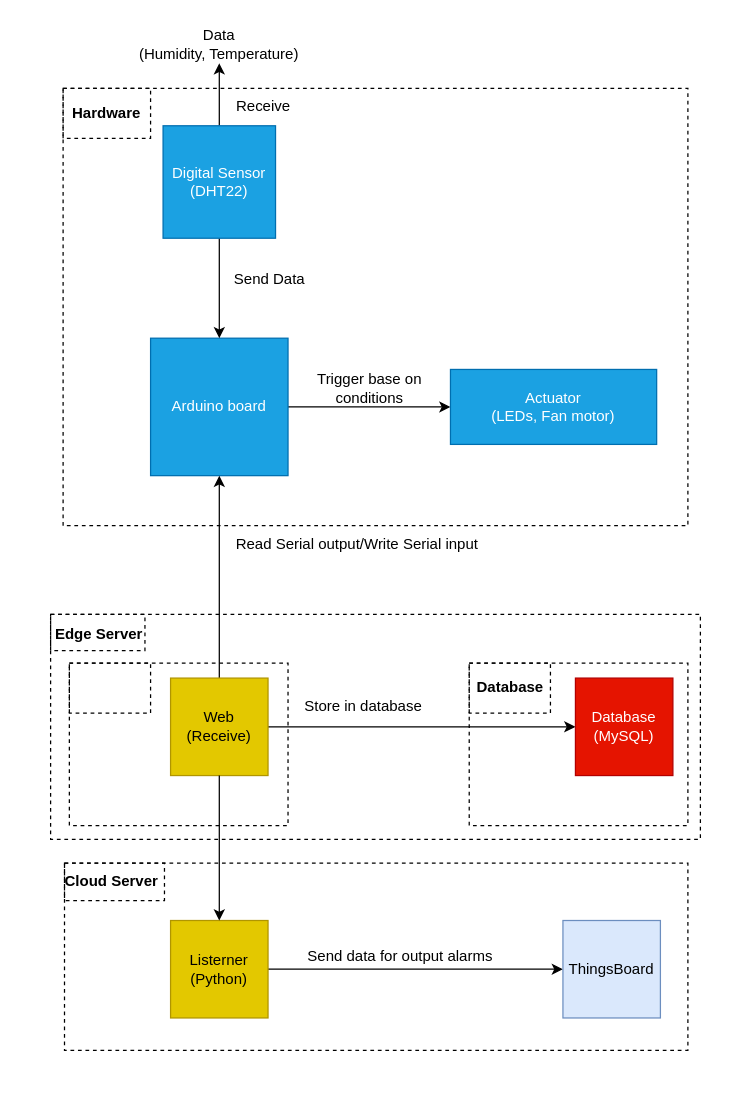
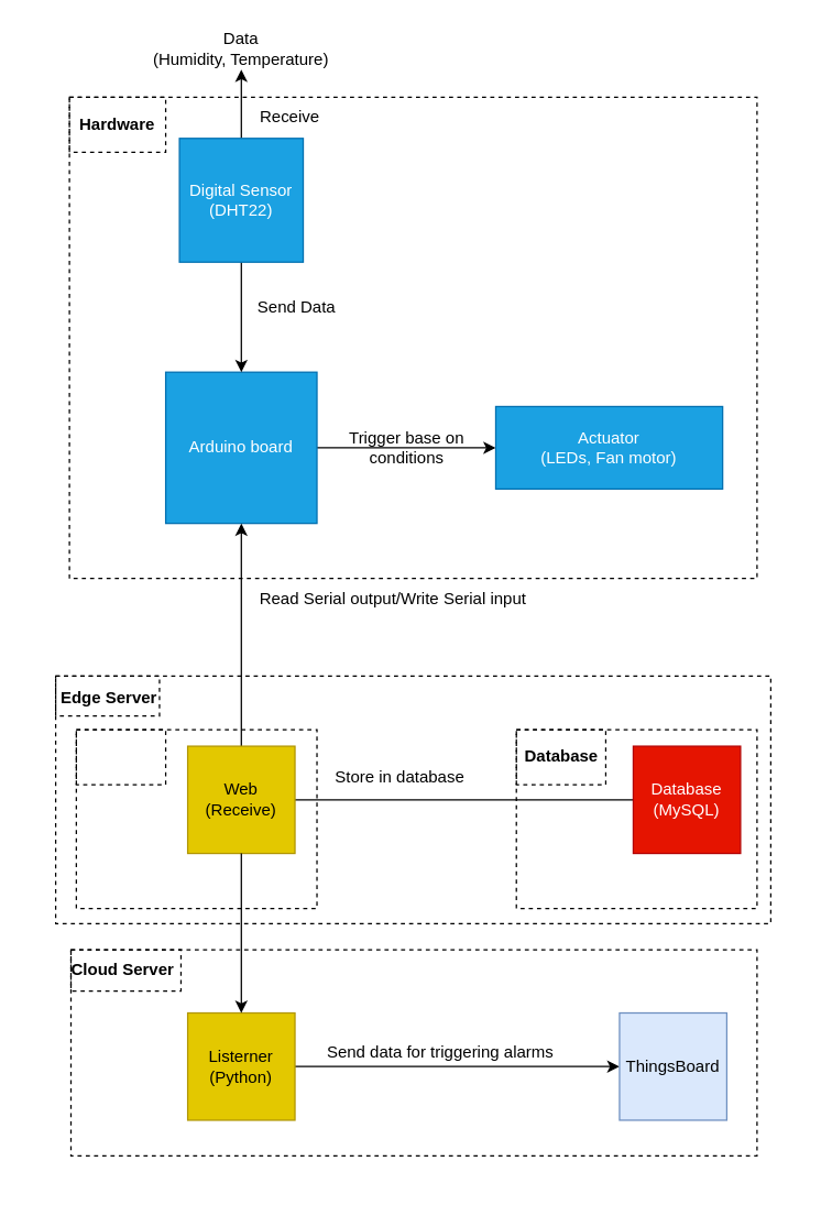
- <mxCell id="21" value="Trigger base on &lt;br&gt;conditions" style="text;html=1;align=center;verticalAlign=middle;resizable=0;points=[];autosize=1;strokeColor=none;fillColor=none;" parent="1" vertex="1"><mxGeometry x="240" y="290" width="110" height="40" as="geometry" /></mxCell>
+ <mxCell id="21" value="Trigger base on &lt;br&gt;conditions" style="text;html=1;align=center;verticalAlign=middle;resizable=0;points=[];autosize=1;strokeColor=none;fillColor=none;" parent="1" vertex="1"><mxGeometry x="240" y="305" width="110" height="40" as="geometry" /></mxCell>
- <mxCell id="9" style="edgeStyle=orthogonalEdgeStyle;rounded=0;orthogonalLoop=1;jettySize=auto;html=1;entryX=0;entryY=0.5;entryDx=0;entryDy=0;" parent="1" source="10" target="11" edge="1"><mxGeometry relative="1" as="geometry" /></mxCell>
+ <mxCell id="9" style="edgeStyle=orthogonalEdgeStyle;rounded=0;orthogonalLoop=1;jettySize=auto;html=1;entryX=0;entryY=0.5;entryDx=0;entryDy=0;endArrow=none;" parent="1" source="10" target="11" edge="1"><mxGeometry relative="1" as="geometry" /></mxCell>
- <mxCell id="38" value="Send data for output alarms" style="text;html=1;strokeColor=none;fillColor=none;align=center;verticalAlign=middle;whiteSpace=wrap;rounded=0;" vertex="1" parent="32"><mxGeometry x="170" y="60" width="200" height="30" as="geometry" /></mxCell>
+ <mxCell id="38" value="Send data for triggering alarms" style="text;html=1;strokeColor=none;fillColor=none;align=center;verticalAlign=middle;whiteSpace=wrap;rounded=0;" vertex="1" parent="32"><mxGeometry x="170" y="60" width="200" height="30" as="geometry" /></mxCell>
